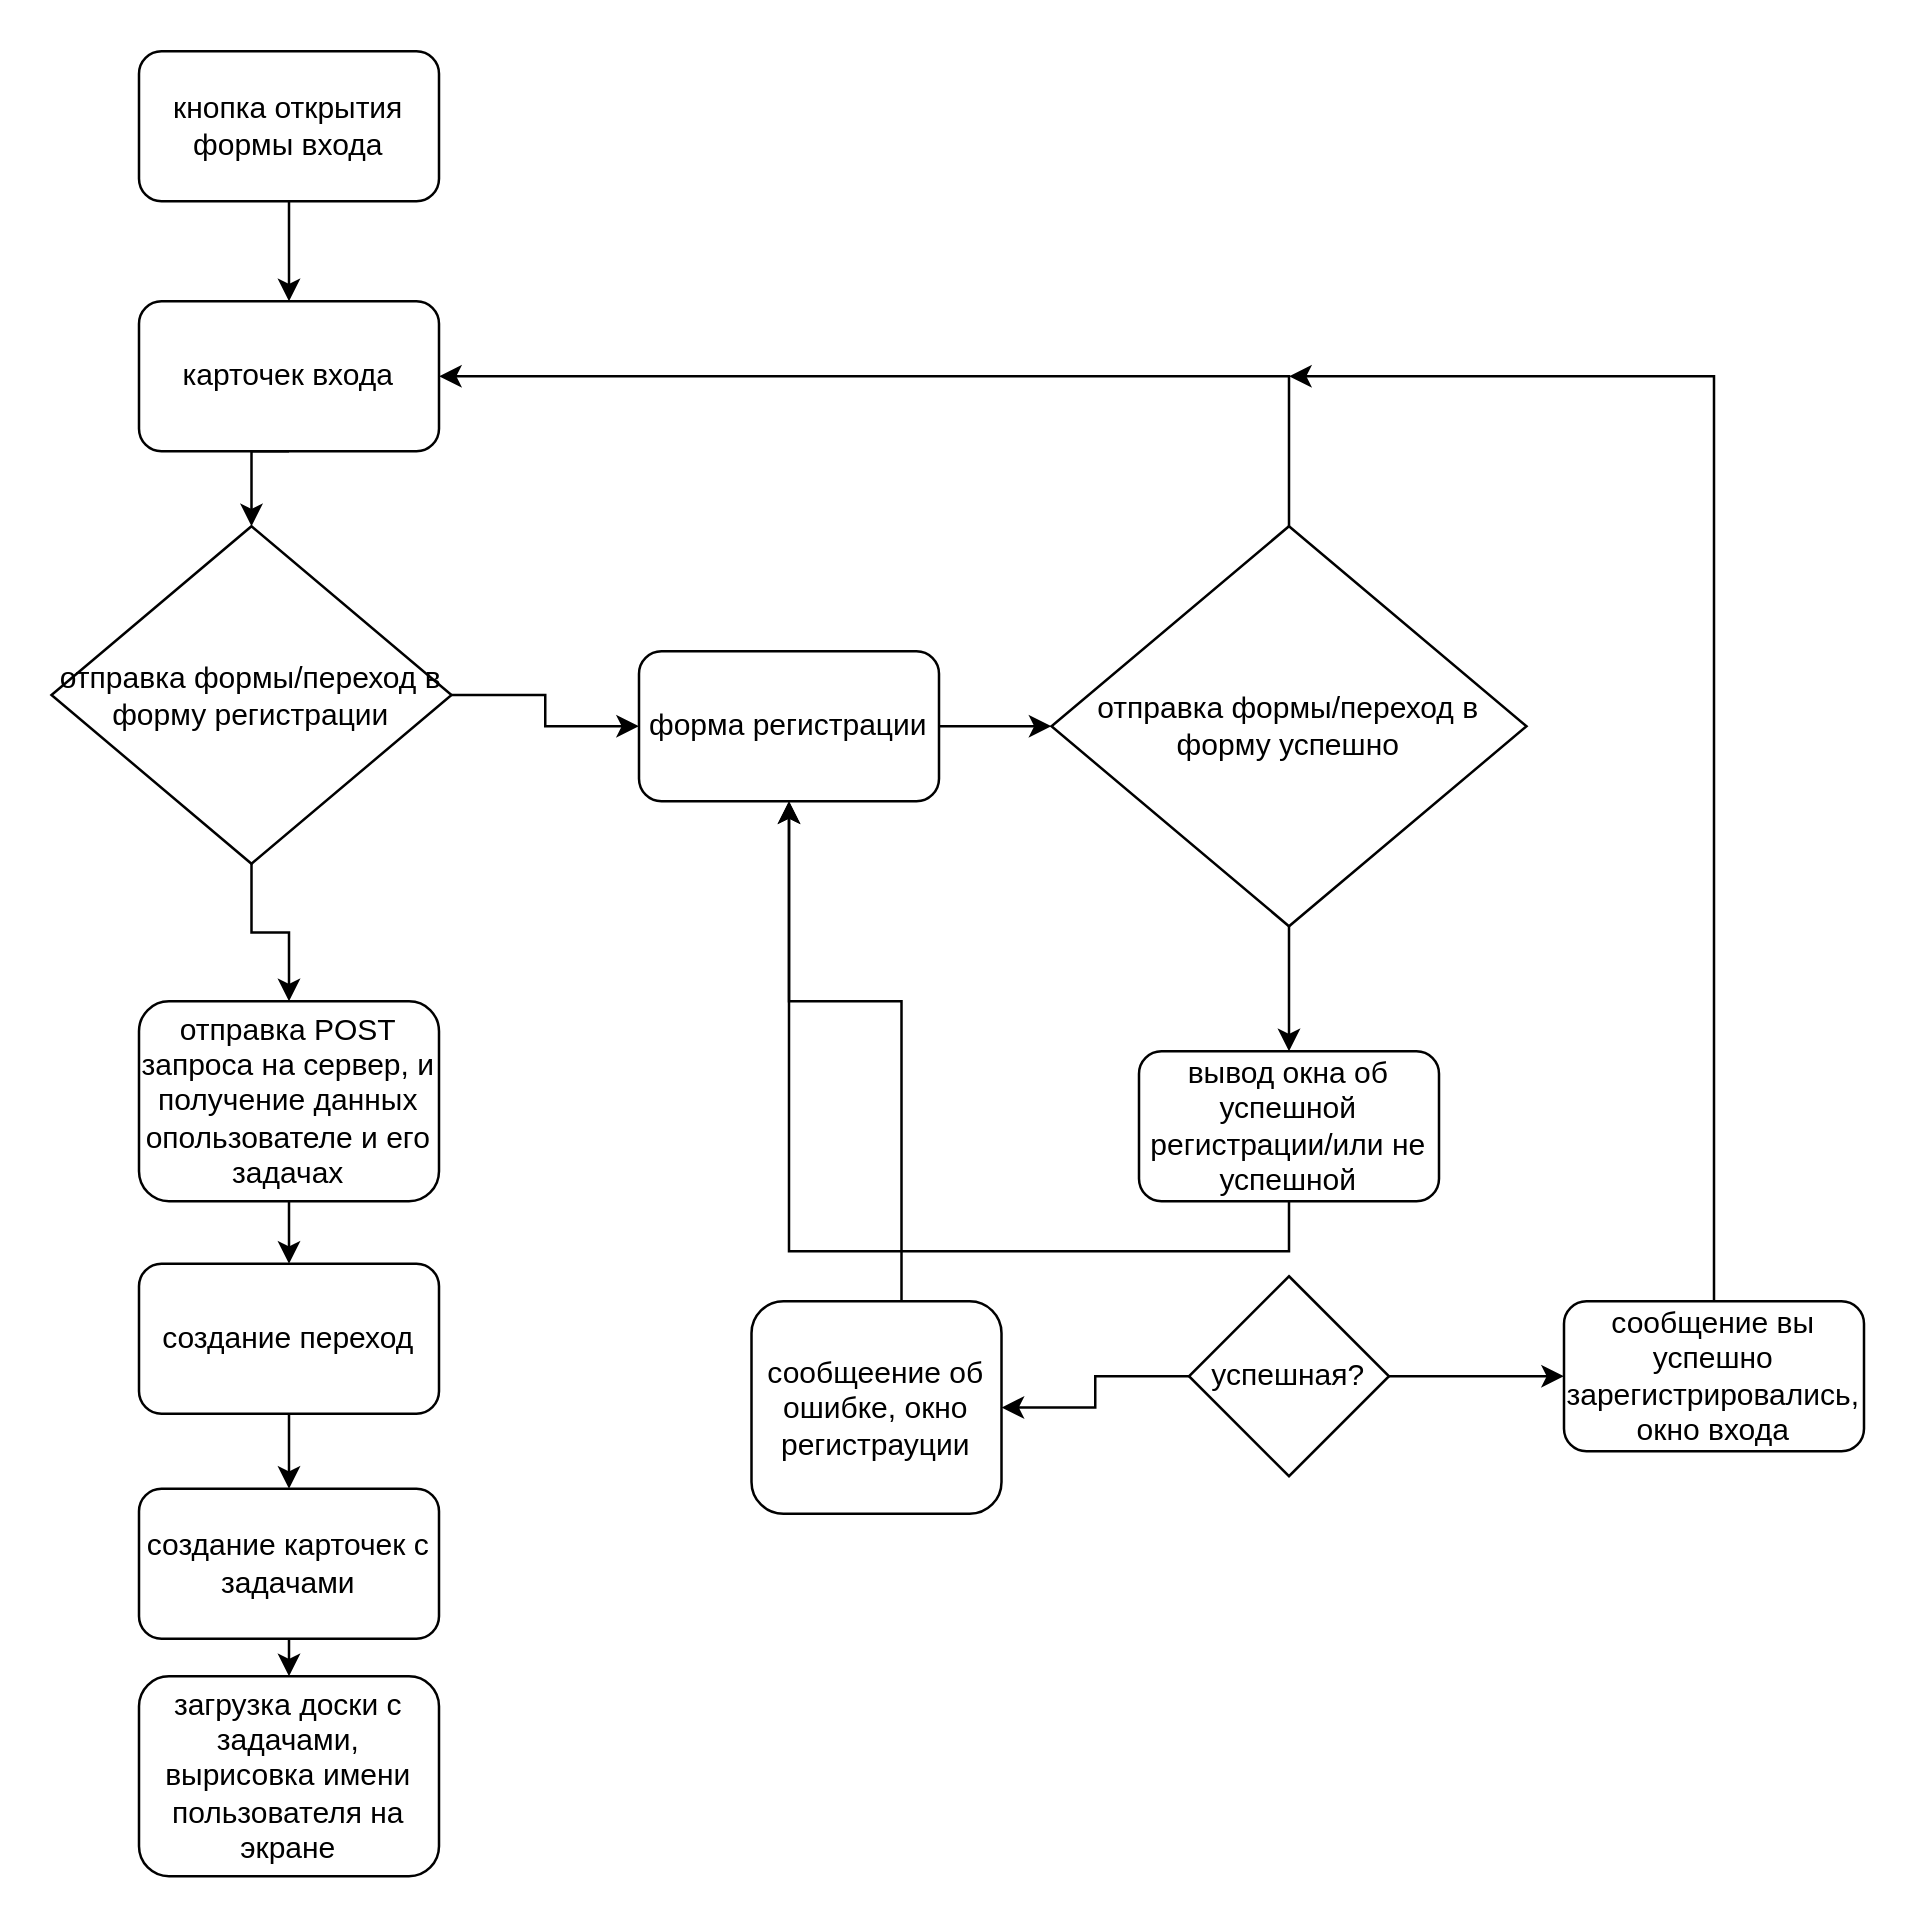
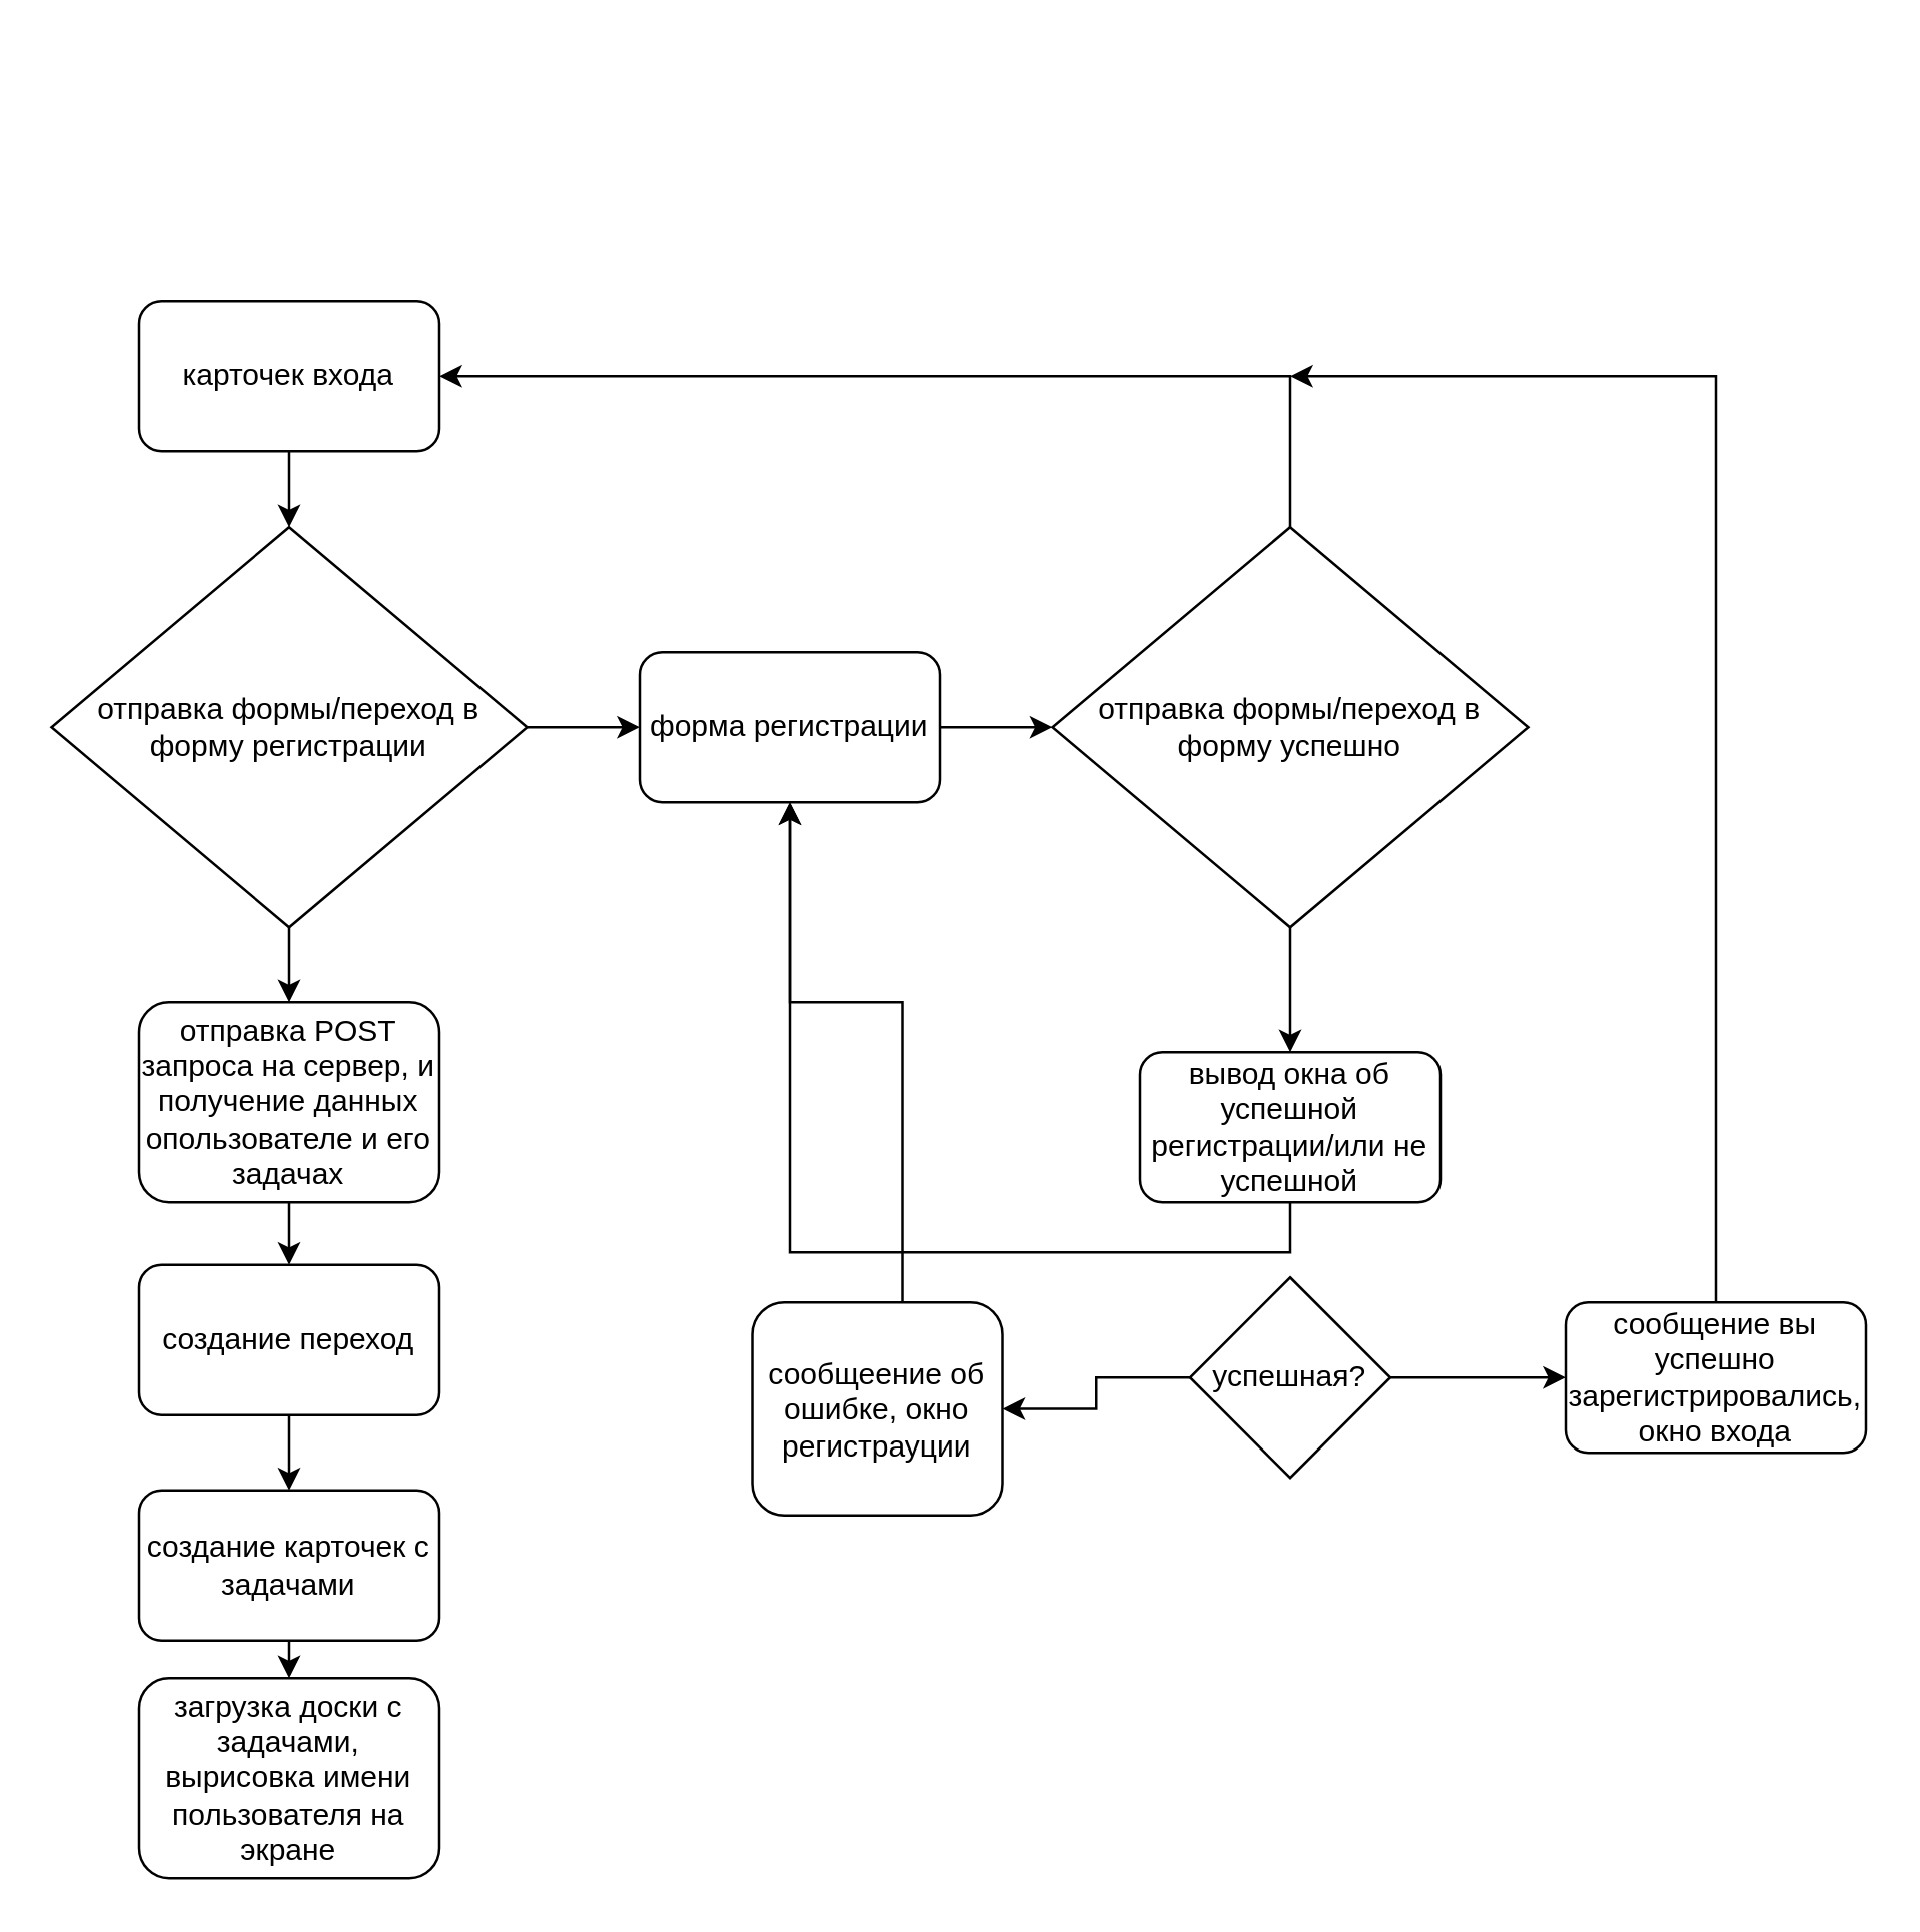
- <mxCell id="3" value="кнопка открытия формы входа" style="rounded=1;whiteSpace=wrap;html=1;" parent="1" vertex="1"><mxGeometry x="55" y="20" width="120" height="60" as="geometry" /></mxCell>
- <mxCell id="2" style="edgeStyle=orthogonalEdgeStyle;rounded=0;orthogonalLoop=1;jettySize=auto;html=1;exitX=0.5;exitY=1;exitDx=0;exitDy=0;entryX=0.5;entryY=0;entryDx=0;entryDy=0;" edge="1" parent="1" source="3" target="5"><mxGeometry relative="1" as="geometry" /></mxCell>
- <mxCell id="11" value="отправка формы/переход в форму регистрации&lt;br&gt;" style="rhombus;whiteSpace=wrap;html=1;" vertex="1" parent="1"><mxGeometry x="20" y="210" width="160" height="135" as="geometry" /></mxCell>
+ <mxCell id="11" value="отправка формы/переход в форму регистрации&lt;br&gt;" style="rhombus;whiteSpace=wrap;html=1;" vertex="1" parent="1"><mxGeometry x="20" y="210" width="190" height="160" as="geometry" /></mxCell>
